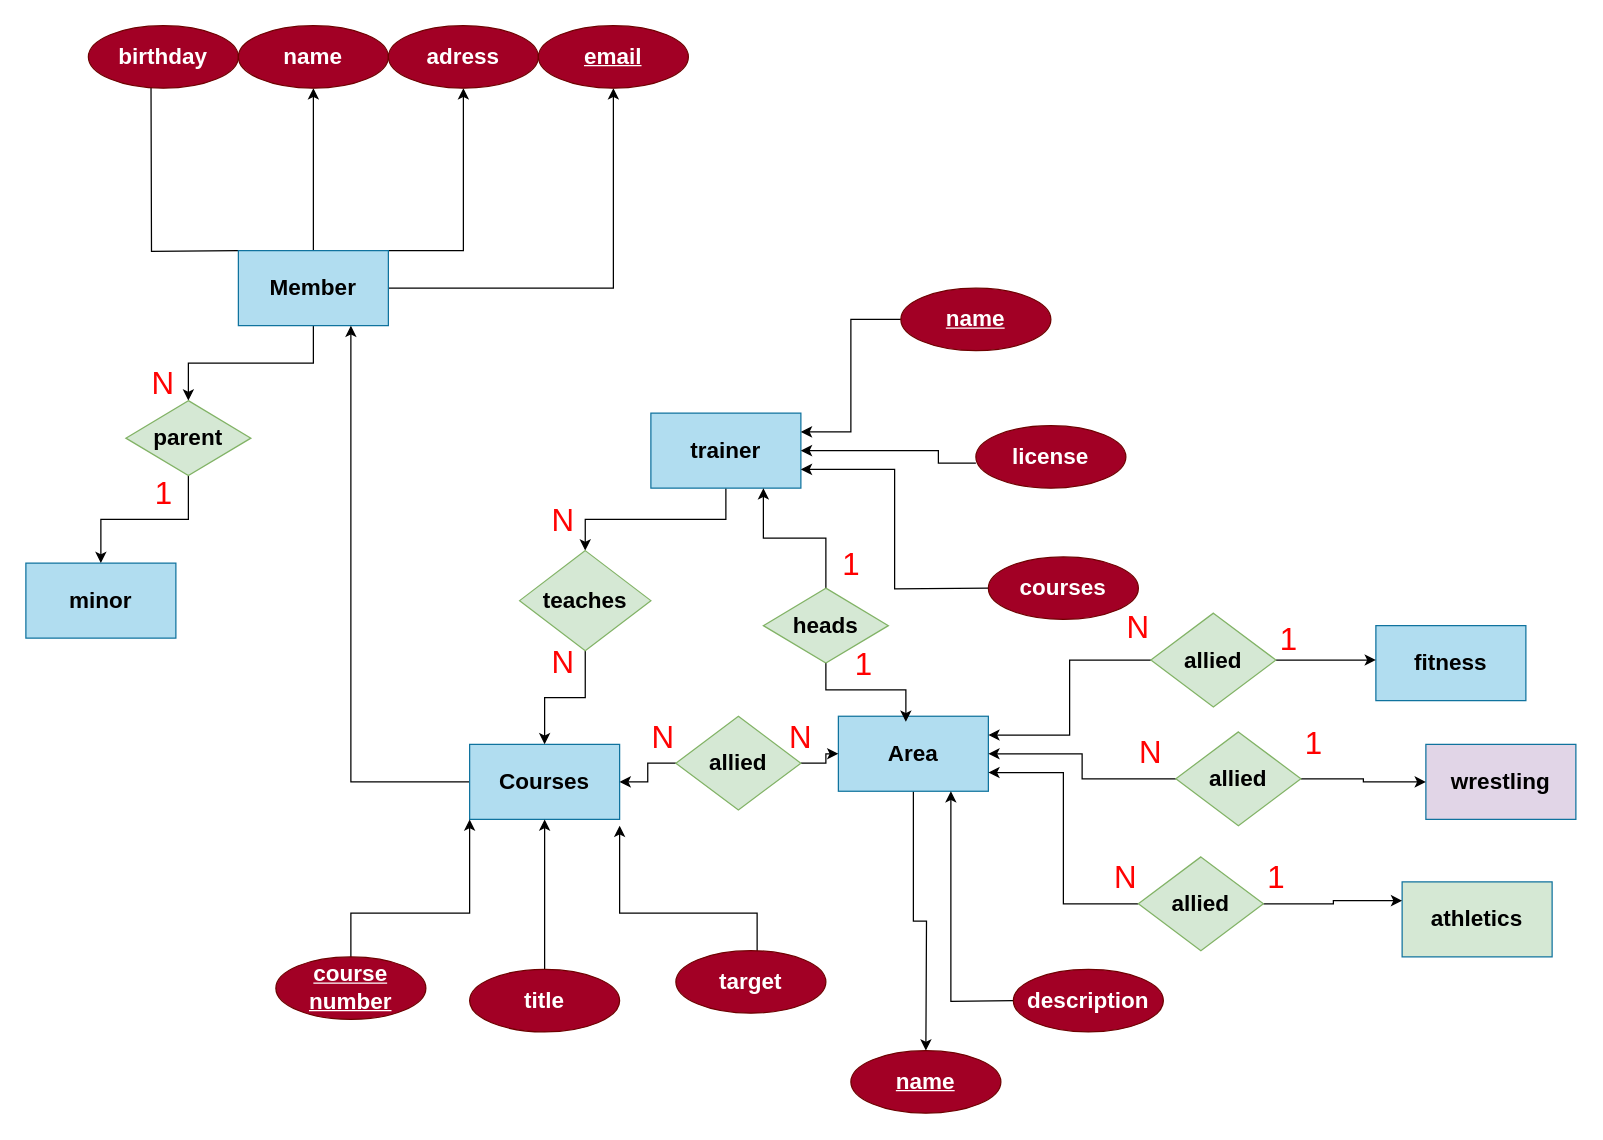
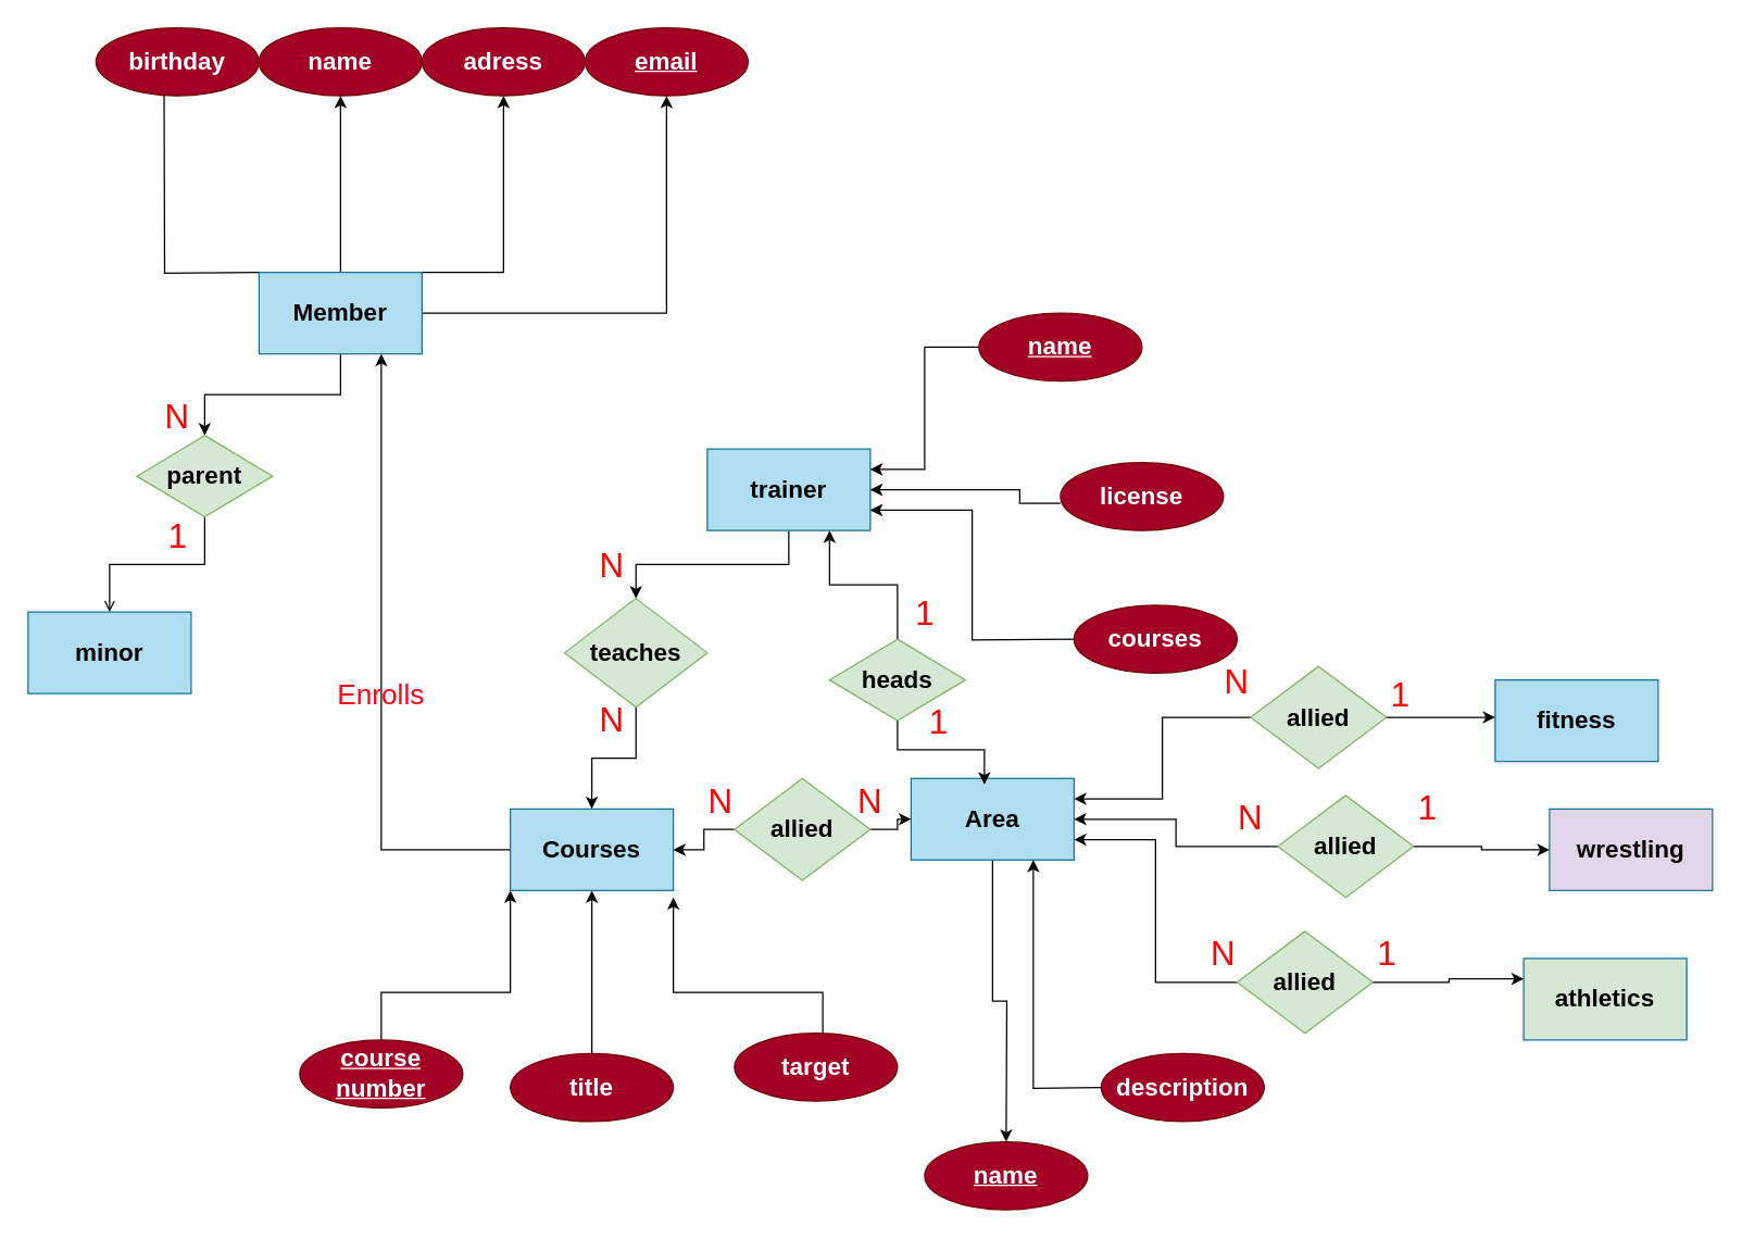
- <mxCell id="9" style="edgeStyle=orthogonalEdgeStyle;rounded=0;orthogonalLoop=1;jettySize=auto;html=1;entryX=0.5;entryY=0;entryDx=0;entryDy=0;" edge="1" parent="1" source="10" target="8"><mxGeometry relative="1" as="geometry" /></mxCell>
+ <mxCell id="9" style="edgeStyle=orthogonalEdgeStyle;rounded=0;orthogonalLoop=1;jettySize=auto;html=1;entryX=0.5;entryY=0;entryDx=0;entryDy=0;endArrow=open;" edge="1" parent="1" source="10" target="8"><mxGeometry relative="1" as="geometry" /></mxCell>
+ <mxCell id="58" value="&lt;font style=&quot;font-size: 21px;&quot;&gt;Enrolls&lt;/font&gt;" style="text;html=1;align=center;verticalAlign=middle;whiteSpace=wrap;rounded=0;fontColor=#FF0019;" vertex="1" parent="1"><mxGeometry x="250" y="495" width="60" height="30" as="geometry" /></mxCell>
